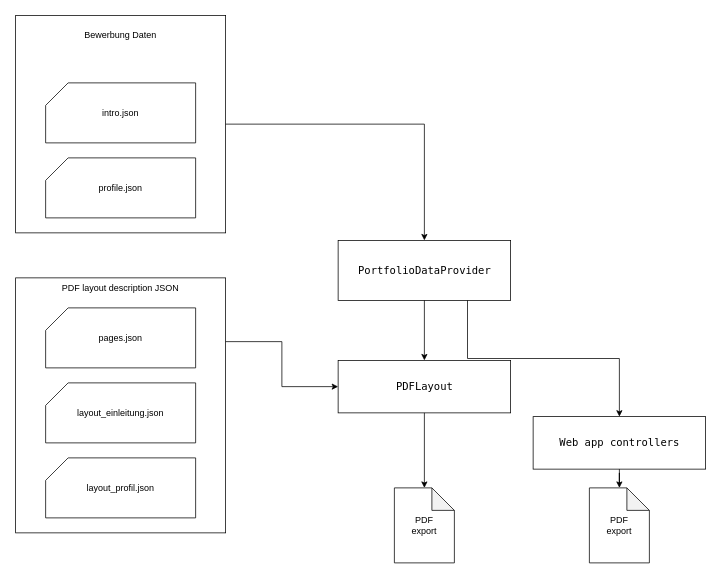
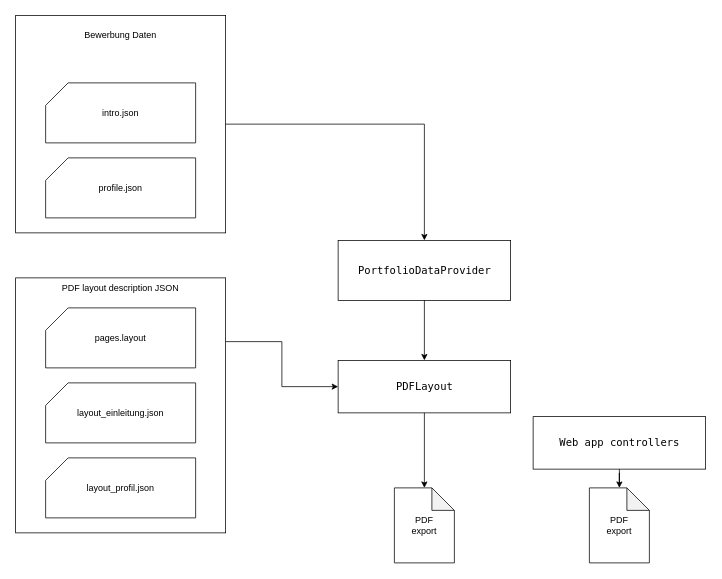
- <mxCell id="15" value="pages.json" style="shape=card;whiteSpace=wrap;html=1;" vertex="1" parent="12"><mxGeometry x="40" y="40" width="200" height="80" as="geometry" /></mxCell>
+ <mxCell id="15" value="pages.layout" style="shape=card;whiteSpace=wrap;html=1;" vertex="1" parent="12"><mxGeometry x="40" y="40" width="200" height="80" as="geometry" /></mxCell>
- <mxCell id="7" style="edgeStyle=orthogonalEdgeStyle;rounded=0;orthogonalLoop=1;jettySize=auto;html=1;exitX=0.75;exitY=1;exitDx=0;exitDy=0;fontColor=#000000;" edge="1" parent="1" source="8" target="18"><mxGeometry relative="1" as="geometry" /></mxCell>
